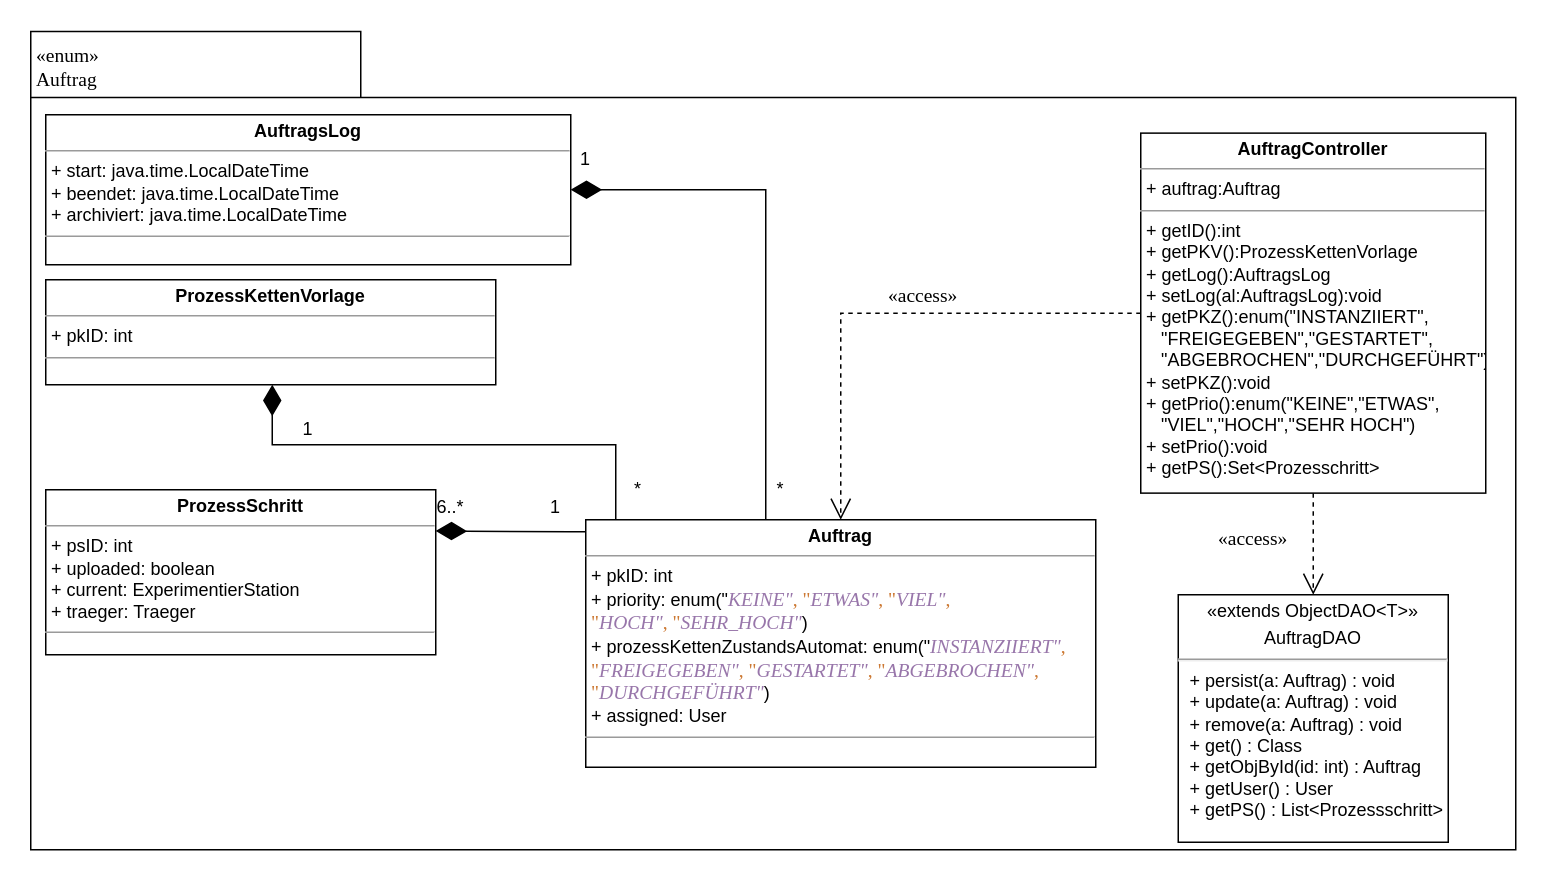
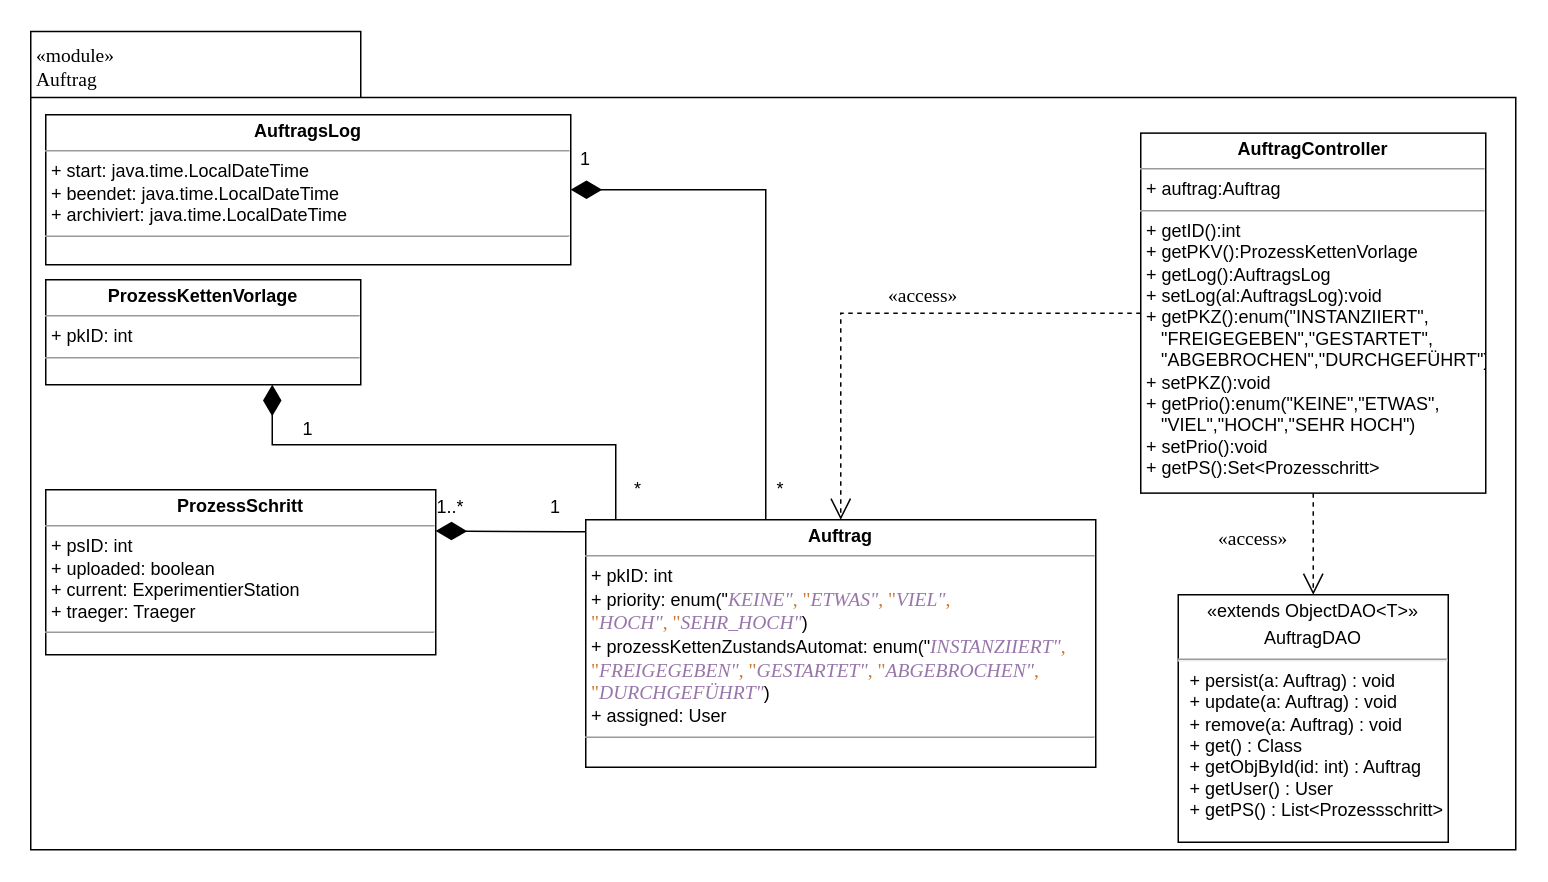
- <mxCell id="3" value="&lt;font style=&quot;font-size: 13px&quot;&gt;«enum»&lt;br&gt;Auftrag&lt;/font&gt;" style="text;html=1;align=left;verticalAlign=top;spacingTop=-4;fontSize=10;fontFamily=Verdana" vertex="1" parent="1"><mxGeometry x="21.71" y="26" width="163.5" height="15.5" as="geometry" /></mxCell>
+ <mxCell id="3" value="&lt;font style=&quot;font-size: 13px&quot;&gt;«module»&lt;br&gt;Auftrag&lt;/font&gt;" style="text;html=1;align=left;verticalAlign=top;spacingTop=-4;fontSize=10;fontFamily=Verdana" vertex="1" parent="1"><mxGeometry x="21.71" y="26" width="163.5" height="15.5" as="geometry" /></mxCell>
- <mxCell id="5" value="&lt;p style=&quot;margin: 0px ; margin-top: 4px ; text-align: center&quot;&gt;&lt;b&gt;ProzessKettenVorlage&lt;/b&gt;&lt;br&gt;&lt;/p&gt;&lt;hr size=&quot;1&quot;&gt;&lt;p style=&quot;margin: 0px ; margin-left: 4px&quot;&gt;+ pkID: int&lt;/p&gt;&lt;hr size=&quot;1&quot;&gt;&lt;p style=&quot;margin: 0px ; margin-left: 4px&quot;&gt;&lt;br&gt;&lt;/p&gt;" style="verticalAlign=top;align=left;overflow=fill;fontSize=12;fontFamily=Helvetica;html=1;" vertex="1" parent="1"><mxGeometry x="30" y="186" width="300" height="70" as="geometry" /></mxCell>
+ <mxCell id="5" value="&lt;p style=&quot;margin: 0px ; margin-top: 4px ; text-align: center&quot;&gt;&lt;b&gt;ProzessKettenVorlage&lt;/b&gt;&lt;br&gt;&lt;/p&gt;&lt;hr size=&quot;1&quot;&gt;&lt;p style=&quot;margin: 0px ; margin-left: 4px&quot;&gt;+ pkID: int&lt;/p&gt;&lt;hr size=&quot;1&quot;&gt;&lt;p style=&quot;margin: 0px ; margin-left: 4px&quot;&gt;&lt;br&gt;&lt;/p&gt;" style="verticalAlign=top;align=left;overflow=fill;fontSize=12;fontFamily=Helvetica;html=1;" vertex="1" parent="1"><mxGeometry x="30" y="186" width="210" height="70" as="geometry" /></mxCell>
- <mxCell id="11" value="6..*" style="text;html=1;strokeColor=none;fillColor=none;align=center;verticalAlign=middle;whiteSpace=wrap;rounded=0;" vertex="1" parent="1"><mxGeometry x="280" y="328.25" width="40" height="20" as="geometry" /></mxCell>
+ <mxCell id="11" value="1..*" style="text;html=1;strokeColor=none;fillColor=none;align=center;verticalAlign=middle;whiteSpace=wrap;rounded=0;" vertex="1" parent="1"><mxGeometry x="280" y="328.25" width="40" height="20" as="geometry" /></mxCell>
